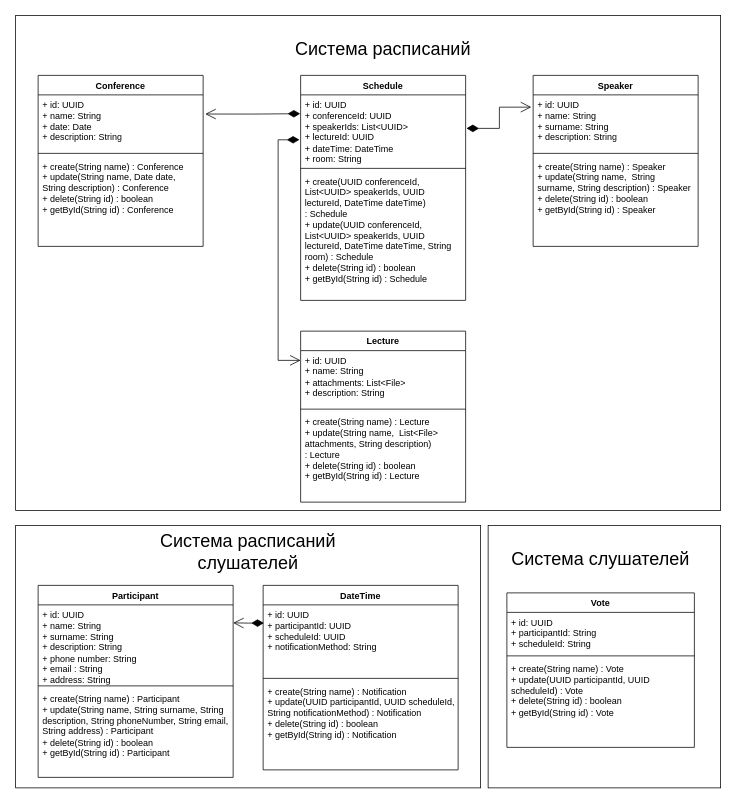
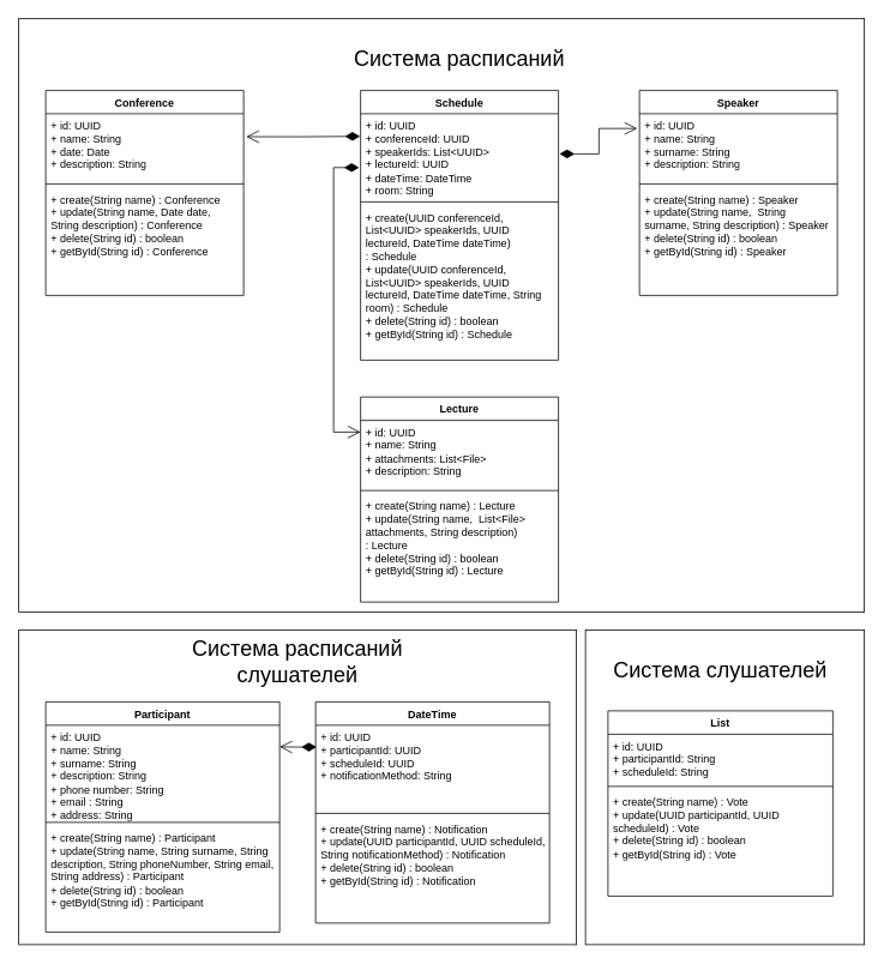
- <mxCell id="34" value="Vote" style="swimlane;fontStyle=1;align=center;verticalAlign=top;childLayout=stackLayout;horizontal=1;startSize=26;horizontalStack=0;resizeParent=1;resizeParentMax=0;resizeLast=0;collapsible=1;marginBottom=0;whiteSpace=wrap;html=1;" parent="1" vertex="1"><mxGeometry x="675" y="790" width="250" height="206" as="geometry" /></mxCell>
+ <mxCell id="34" value="List" style="swimlane;fontStyle=1;align=center;verticalAlign=top;childLayout=stackLayout;horizontal=1;startSize=26;horizontalStack=0;resizeParent=1;resizeParentMax=0;resizeLast=0;collapsible=1;marginBottom=0;whiteSpace=wrap;html=1;" parent="1" vertex="1"><mxGeometry x="675" y="790" width="250" height="206" as="geometry" /></mxCell>
